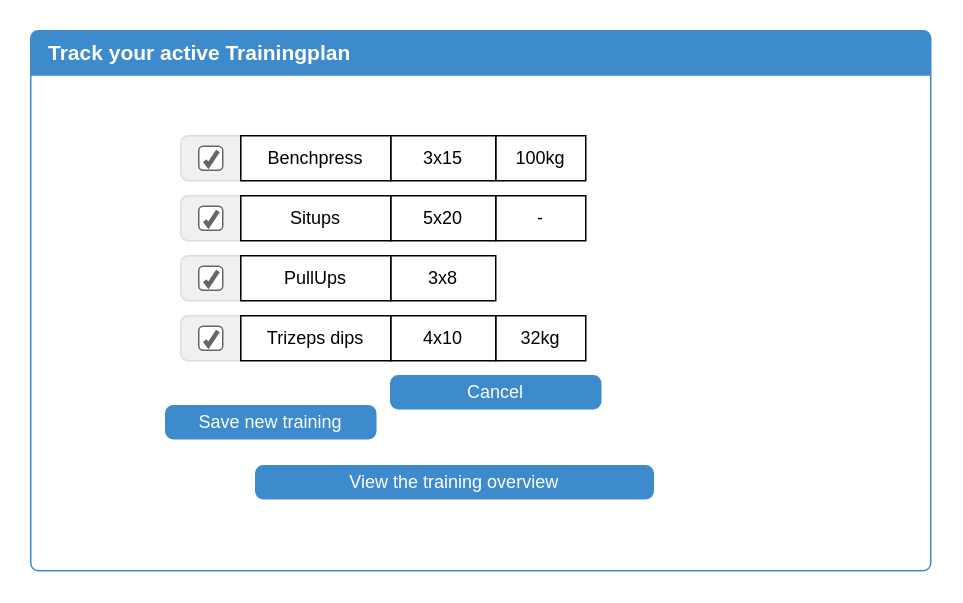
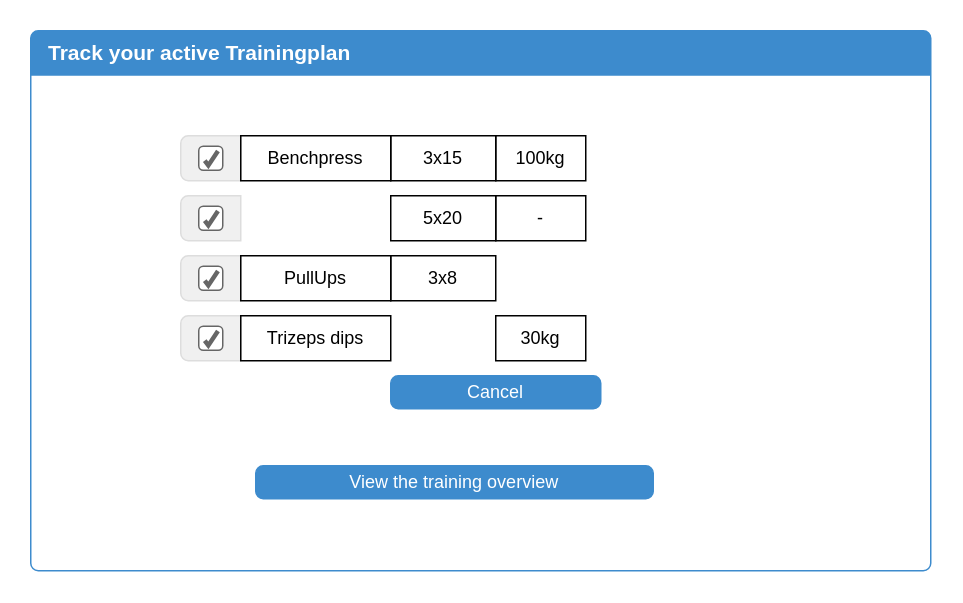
- <mxCell id="14" value="Situps" style="text;html=1;strokeColor=#000000;fillColor=none;align=center;verticalAlign=middle;whiteSpace=wrap;rounded=0;" vertex="1" parent="2"><mxGeometry x="140" y="110" width="100" height="30" as="geometry" /></mxCell>
- <mxCell id="24" value="4x10" style="text;html=1;strokeColor=#000000;fillColor=none;align=center;verticalAlign=middle;whiteSpace=wrap;rounded=0;" vertex="1" parent="2"><mxGeometry x="240" y="190" width="70" height="30" as="geometry" /></mxCell>
- <mxCell id="25" value="32kg" style="text;html=1;strokeColor=#000000;fillColor=none;align=center;verticalAlign=middle;whiteSpace=wrap;rounded=0;" vertex="1" parent="2"><mxGeometry x="310" y="190" width="60" height="30" as="geometry" /></mxCell>
+ <mxCell id="25" value="30kg" style="text;html=1;strokeColor=#000000;fillColor=none;align=center;verticalAlign=middle;whiteSpace=wrap;rounded=0;" vertex="1" parent="2"><mxGeometry x="310" y="190" width="60" height="30" as="geometry" /></mxCell>
- <mxCell id="5" value="Save new training" style="html=1;shadow=0;dashed=0;shape=mxgraph.bootstrap.rrect;rSize=5;fillColor=#3D8BCD;align=center;strokeColor=#3D8BCD;fontColor=#ffffff;fontSize=12;whiteSpace=wrap;" parent="2" vertex="1"><mxGeometry x="90" y="250" width="140" height="22" as="geometry" /></mxCell>
